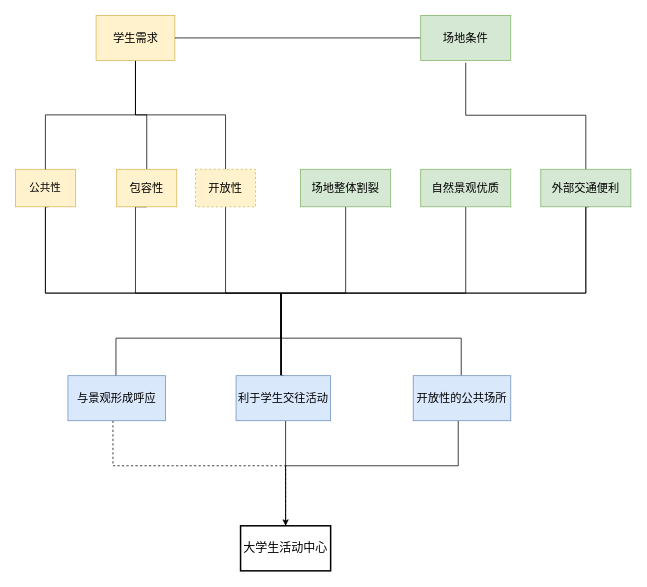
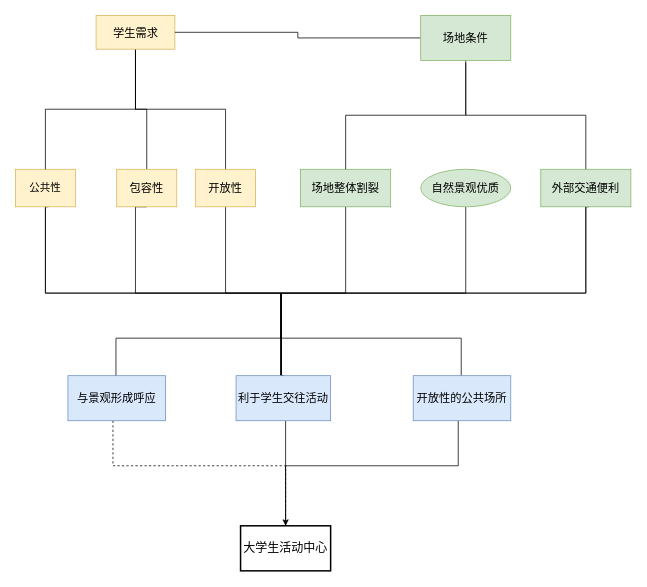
- <mxCell id="8" value="学生需求" style="rounded=0;whiteSpace=wrap;html=1;aspect=fixed;fillColor=#fff2cc;strokeColor=#d6b656;fontSize=15;" vertex="1" parent="1"><mxGeometry x="127.5" y="20" width="105" height="60" as="geometry" /></mxCell>
+ <mxCell id="8" value="学生需求" style="rounded=0;whiteSpace=wrap;html=1;aspect=fixed;fillColor=#fff2cc;strokeColor=#d6b656;fontSize=15;" vertex="1" parent="1"><mxGeometry x="127.5" y="20" width="105" height="45" as="geometry" /></mxCell>
+ <mxCell id="15" style="edgeStyle=orthogonalEdgeStyle;rounded=0;orthogonalLoop=1;jettySize=auto;html=1;exitX=0.5;exitY=1;exitDx=0;exitDy=0;entryX=0.5;entryY=0;entryDx=0;entryDy=0;endArrow=none;endFill=0;fontSize=15;" edge="1" parent="1" source="18" target="14"><mxGeometry relative="1" as="geometry"><Array as="points"><mxPoint x="620" y="153" /><mxPoint x="460" y="153" /></Array></mxGeometry></mxCell>
- <mxCell id="12" value="开放性" style="rounded=0;whiteSpace=wrap;html=1;fillColor=#fff2cc;strokeColor=#d6b656;fontSize=15;dashed=1;" vertex="1" parent="1"><mxGeometry x="260" y="225" width="80" height="50" as="geometry" /></mxCell>
+ <mxCell id="12" value="开放性" style="rounded=0;whiteSpace=wrap;html=1;fillColor=#fff2cc;strokeColor=#d6b656;fontSize=15;" vertex="1" parent="1"><mxGeometry x="260" y="225" width="80" height="50" as="geometry" /></mxCell>
- <mxCell id="20" value="自然景观优质" style="rounded=0;whiteSpace=wrap;html=1;fillColor=#d5e8d4;strokeColor=#82b366;fontSize=15;" vertex="1" parent="1"><mxGeometry x="560" y="225" width="120" height="50" as="geometry" /></mxCell>
+ <mxCell id="20" value="自然景观优质" style="ellipse;whiteSpace=wrap;html=1;fillColor=#d5e8d4;strokeColor=#82b366;fontSize=15;" vertex="1" parent="1"><mxGeometry x="560" y="225" width="120" height="50" as="geometry" /></mxCell>
